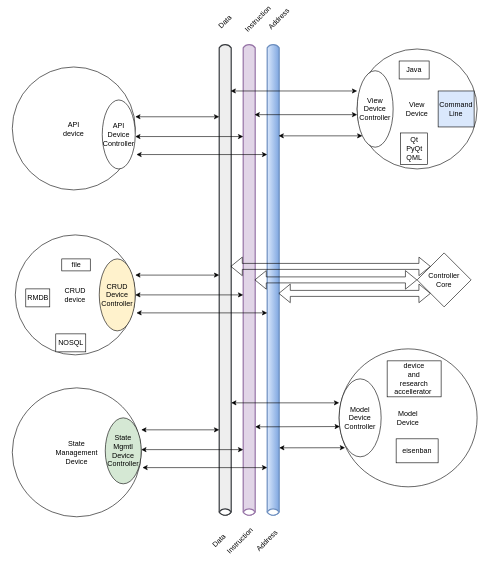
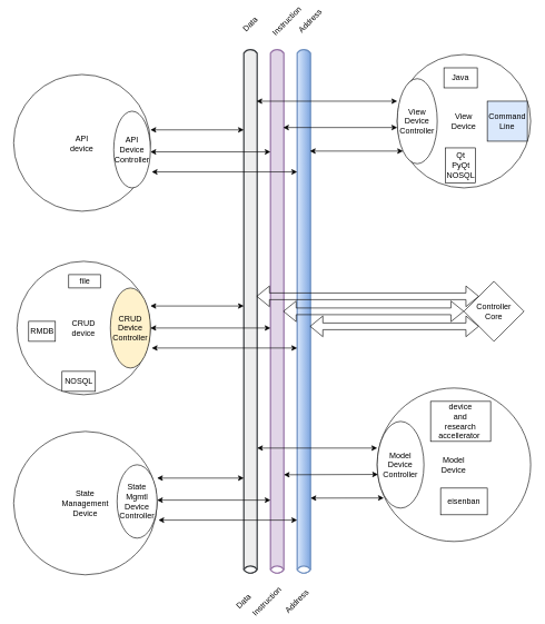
- <mxCell id="5" value="Qt&lt;br&gt;PyQt&lt;br&gt;QML" style="rounded=0;whiteSpace=wrap;html=1;" parent="1" vertex="1"><mxGeometry x="667.5" y="220" width="45" height="52.5" as="geometry" /></mxCell>
+ <mxCell id="5" value="Qt&lt;br&gt;PyQt&lt;br&gt;NOSQL" style="rounded=0;whiteSpace=wrap;html=1;" parent="1" vertex="1"><mxGeometry x="667.5" y="220" width="45" height="52.5" as="geometry" /></mxCell>
- <mxCell id="29" value="file" style="rounded=0;whiteSpace=wrap;html=1;" parent="1" vertex="1"><mxGeometry x="102.5" y="430" width="47.5" height="20" as="geometry" /></mxCell>
+ <mxCell id="29" value="file" style="rounded=0;whiteSpace=wrap;html=1;" parent="1" vertex="1"><mxGeometry x="102.5" y="410" width="47.5" height="20" as="geometry" /></mxCell>
- <mxCell id="11" value="State Mgmtl Device&lt;br&gt;Controller" style="ellipse;whiteSpace=wrap;html=1;fillColor=#d5e8d4;" parent="1" vertex="1"><mxGeometry x="175" y="695" width="60" height="110" as="geometry" /></mxCell>
+ <mxCell id="11" value="State Mgmtl Device&lt;br&gt;Controller" style="ellipse;whiteSpace=wrap;html=1;" parent="1" vertex="1"><mxGeometry x="175" y="695" width="60" height="110" as="geometry" /></mxCell>
